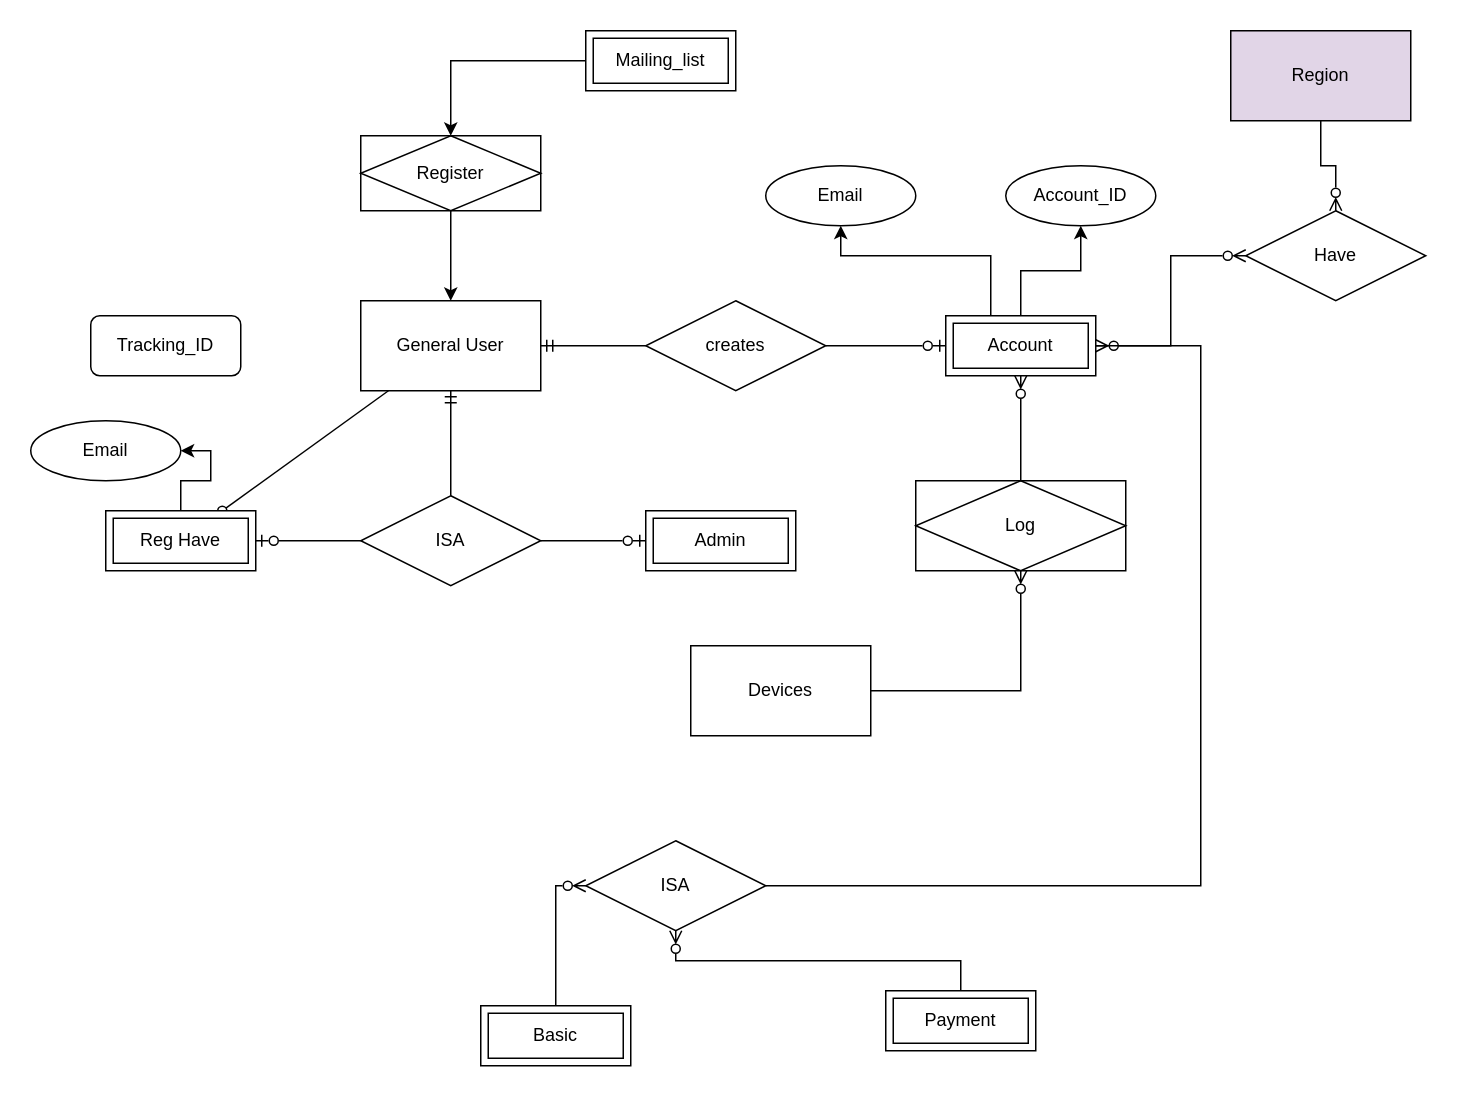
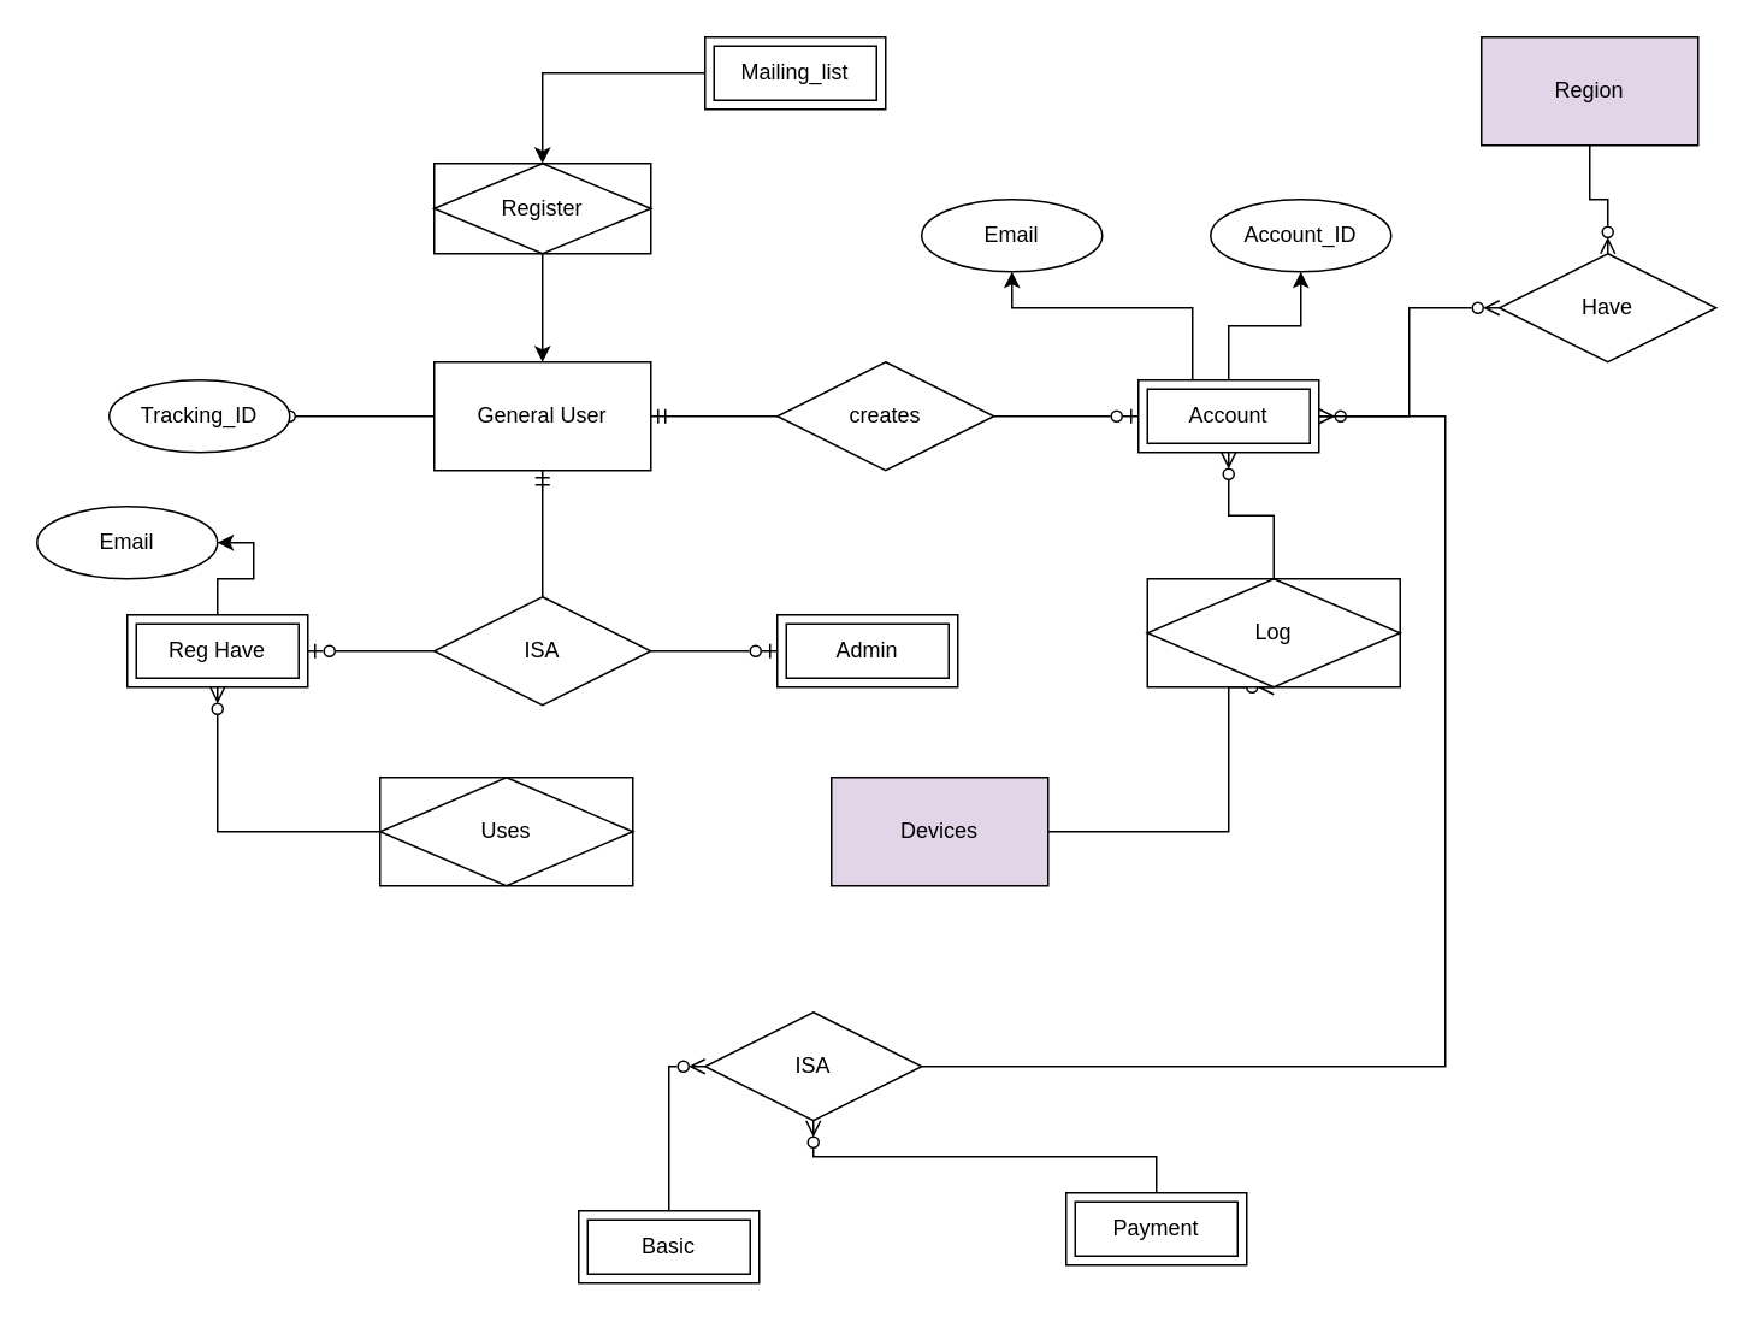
- <mxCell id="17" value="Tracking_ID" style="whiteSpace=wrap;html=1;align=center;rounded=1;" vertex="1" parent="1"><mxGeometry x="60" y="210" width="100" height="40" as="geometry" /></mxCell>
+ <mxCell id="17" value="Tracking_ID" style="ellipse;whiteSpace=wrap;html=1;align=center;" vertex="1" parent="1"><mxGeometry x="60" y="210" width="100" height="40" as="geometry" /></mxCell>
- <mxCell id="2" style="rounded=0;orthogonalLoop=1;jettySize=auto;html=1;startArrow=none;startFill=0;endArrow=oval;endFill=0;" edge="1" parent="1" source="3" target="6"><mxGeometry relative="1" as="geometry" /></mxCell>
+ <mxCell id="2" style="rounded=0;orthogonalLoop=1;jettySize=auto;html=1;entryX=1;entryY=0.5;entryDx=0;entryDy=0;startArrow=none;startFill=0;endArrow=oval;endFill=0;" edge="1" parent="1" source="3" target="17"><mxGeometry relative="1" as="geometry" /></mxCell>
- <mxCell id="31" value="Log" style="shape=associativeEntity;whiteSpace=wrap;html=1;align=center;" vertex="1" parent="1"><mxGeometry x="610" y="320" width="140" height="60" as="geometry" /></mxCell>
+ <mxCell id="31" value="Log" style="shape=associativeEntity;whiteSpace=wrap;html=1;align=center;" vertex="1" parent="1"><mxGeometry x="635" y="320" width="140" height="60" as="geometry" /></mxCell>
+ <mxCell id="5" style="edgeStyle=orthogonalEdgeStyle;rounded=0;orthogonalLoop=1;jettySize=auto;html=1;entryX=0;entryY=0.5;entryDx=0;entryDy=0;startArrow=ERzeroToMany;startFill=0;endArrow=none;endFill=0;exitX=0.5;exitY=1;exitDx=0;exitDy=0;" edge="1" parent="1" source="6" target="29"><mxGeometry relative="1" as="geometry" /></mxCell>
+ <mxCell id="29" value="Uses" style="shape=associativeEntity;whiteSpace=wrap;html=1;align=center;" vertex="1" parent="1"><mxGeometry x="210" y="430" width="140" height="60" as="geometry" /></mxCell>
- <mxCell id="28" value="Devices" style="rounded=0;whiteSpace=wrap;html=1;" vertex="1" parent="1"><mxGeometry x="460" y="430" width="120" height="60" as="geometry" /></mxCell>
+ <mxCell id="28" value="Devices" style="rounded=0;whiteSpace=wrap;html=1;fillColor=#e1d5e7;" vertex="1" parent="1"><mxGeometry x="460" y="430" width="120" height="60" as="geometry" /></mxCell>
